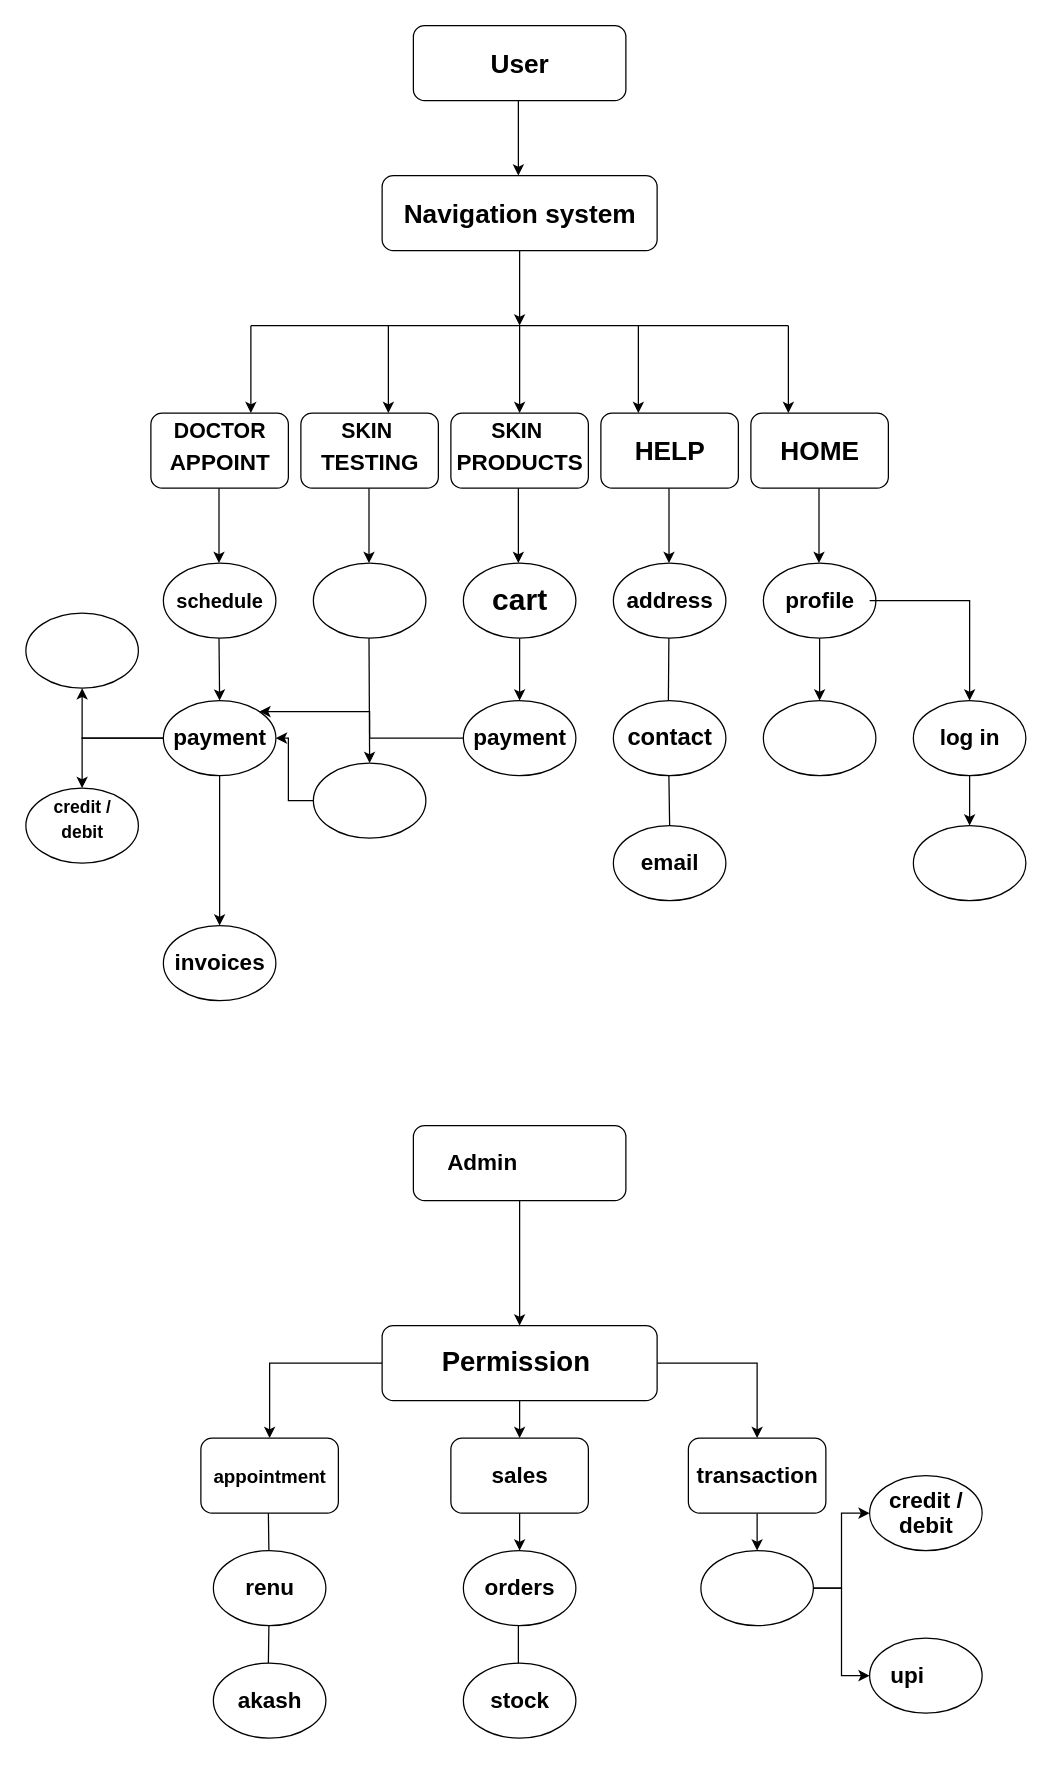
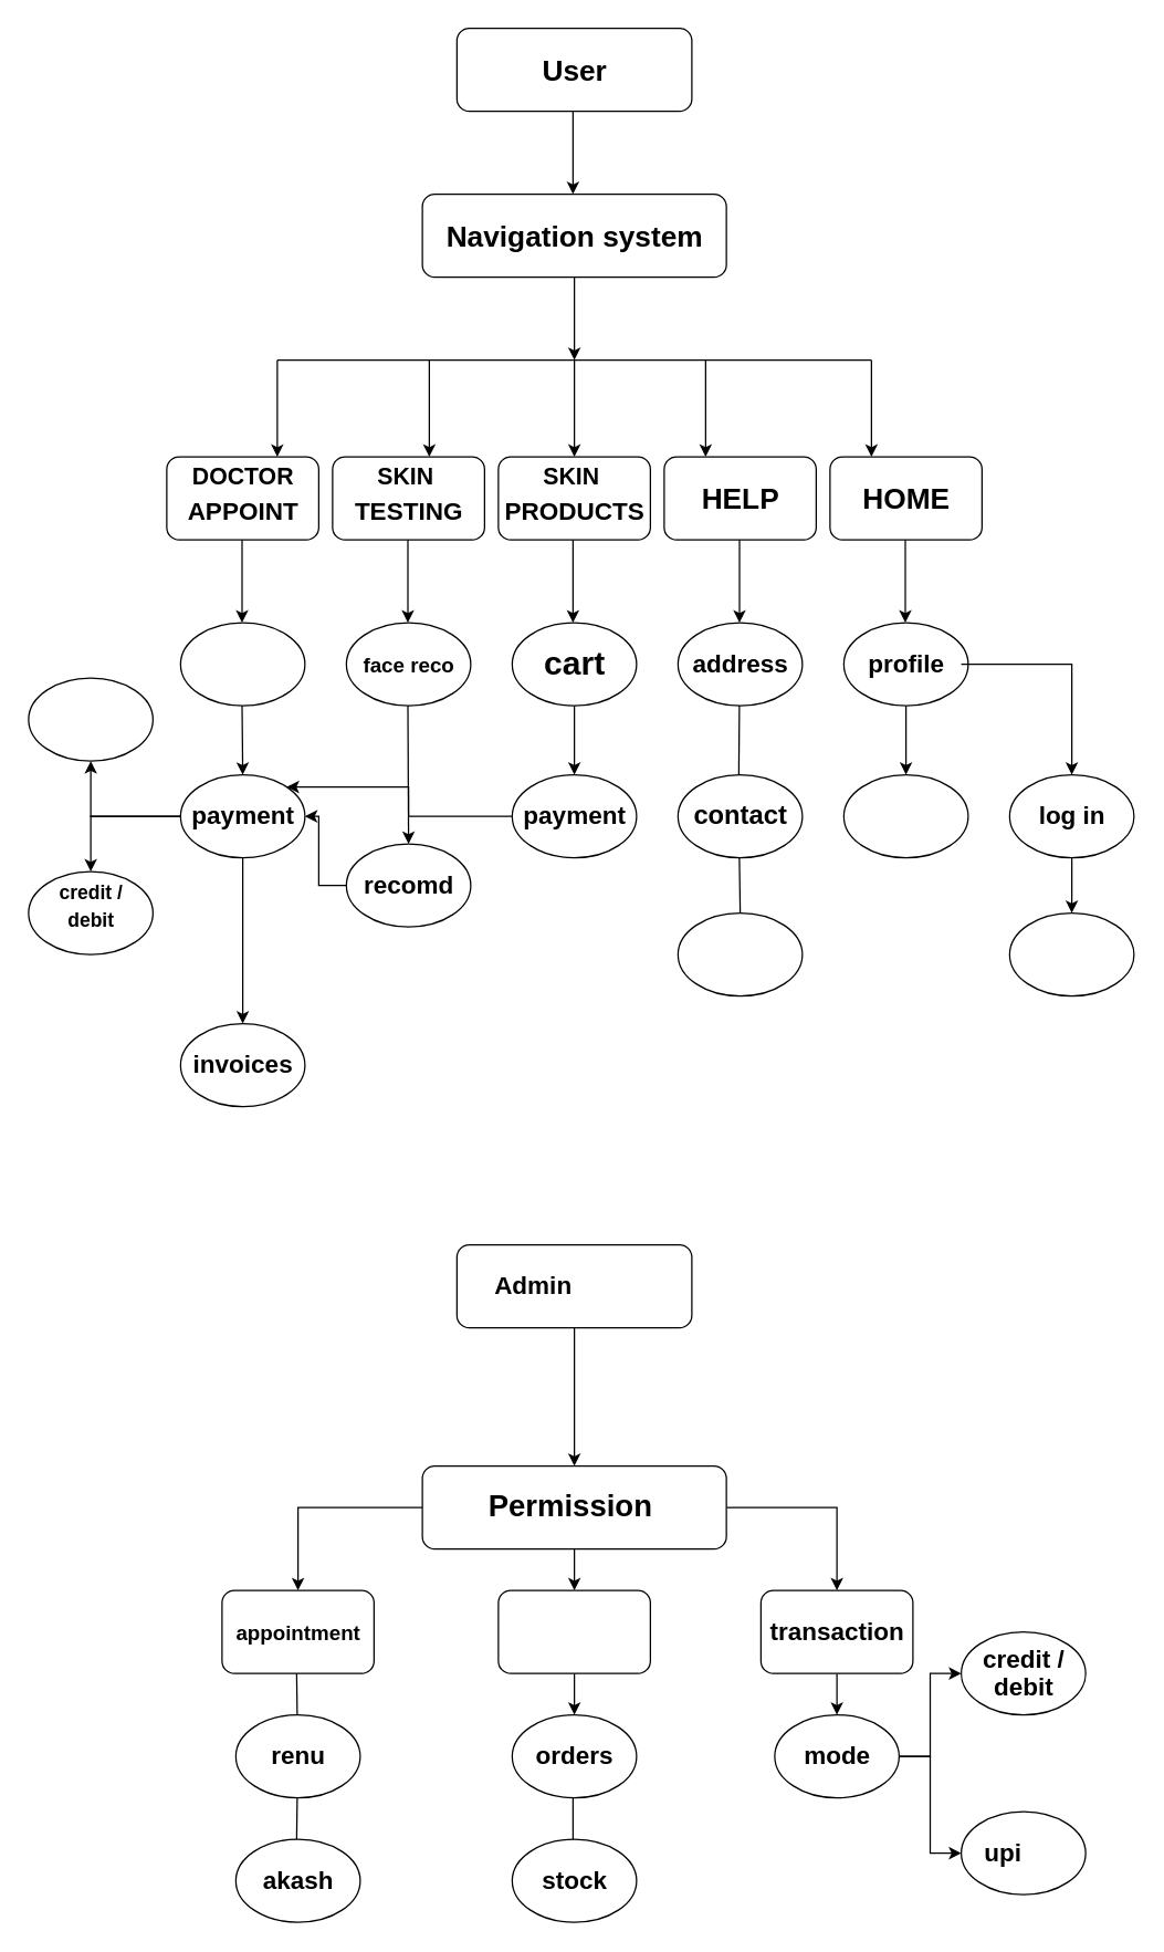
- <mxCell id="57" value="&lt;b&gt;&lt;font style=&quot;font-size: 16px;&quot;&gt;schedule&lt;/font&gt;&lt;/b&gt;" style="text;html=1;align=center;verticalAlign=middle;resizable=0;points=[];autosize=1;strokeColor=none;fillColor=none;" vertex="1" parent="1"><mxGeometry x="130" y="465" width="90" height="30" as="geometry" /></mxCell>
+ <mxCell id="62" value="&lt;font style=&quot;font-size: 15px;&quot;&gt;&lt;b&gt;face reco&lt;/b&gt;&lt;/font&gt;" style="text;html=1;align=center;verticalAlign=middle;resizable=0;points=[];autosize=1;strokeColor=none;fillColor=none;" vertex="1" parent="1"><mxGeometry x="250" y="465" width="90" height="30" as="geometry" /></mxCell>
+ <mxCell id="63" value="&lt;b&gt;&lt;font style=&quot;font-size: 18px;&quot;&gt;recomd&lt;/font&gt;&lt;/b&gt;" style="text;html=1;align=center;verticalAlign=middle;resizable=0;points=[];autosize=1;strokeColor=none;fillColor=none;" vertex="1" parent="1"><mxGeometry x="250" y="620" width="90" height="40" as="geometry" /></mxCell>
- <mxCell id="68" value="&lt;b&gt;&lt;font style=&quot;font-size: 18px;&quot;&gt;email&lt;/font&gt;&lt;/b&gt;" style="text;html=1;align=center;verticalAlign=middle;resizable=0;points=[];autosize=1;strokeColor=none;fillColor=none;" vertex="1" parent="1"><mxGeometry x="500" y="670" width="70" height="40" as="geometry" /></mxCell>
- <mxCell id="101" value="&lt;b&gt;&lt;font style=&quot;font-size: 18px;&quot;&gt;sales&lt;/font&gt;&lt;/b&gt;" style="text;html=1;align=center;verticalAlign=middle;resizable=0;points=[];autosize=1;strokeColor=none;fillColor=none;" vertex="1" parent="1"><mxGeometry x="380" y="1160" width="70" height="40" as="geometry" /></mxCell>
+ <mxCell id="107" value="&lt;b&gt;&lt;font style=&quot;font-size: 18px;&quot;&gt;mode&lt;/font&gt;&lt;/b&gt;" style="text;html=1;align=center;verticalAlign=middle;resizable=0;points=[];autosize=1;strokeColor=none;fillColor=none;" vertex="1" parent="1"><mxGeometry x="570" y="1250" width="70" height="40" as="geometry" /></mxCell>
